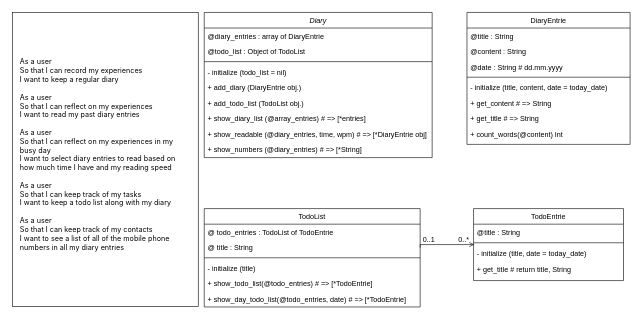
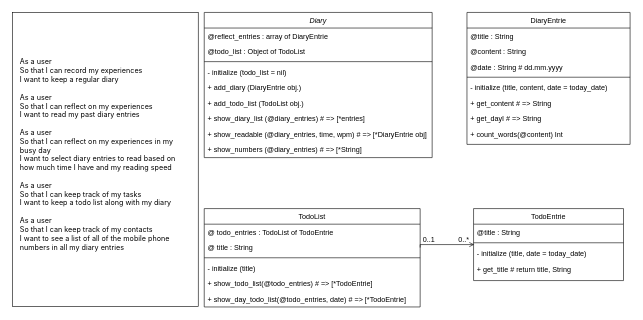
- <mxCell id="3" value="@diary_entries : array of DiaryEntrie&#10;" style="text;align=left;verticalAlign=top;spacingLeft=4;spacingRight=4;overflow=hidden;rotatable=0;points=[[0,0.5],[1,0.5]];portConstraint=eastwest;" parent="2" vertex="1"><mxGeometry y="26" width="380" height="26" as="geometry" /></mxCell>
+ <mxCell id="3" value="@reflect_entries : array of DiaryEntrie&#10;" style="text;align=left;verticalAlign=top;spacingLeft=4;spacingRight=4;overflow=hidden;rotatable=0;points=[[0,0.5],[1,0.5]];portConstraint=eastwest;" parent="2" vertex="1"><mxGeometry y="26" width="380" height="26" as="geometry" /></mxCell>
- <mxCell id="9" value="+ show_diary_list (@array_entries) # =&gt; [*entries]" style="text;align=left;verticalAlign=top;spacingLeft=4;spacingRight=4;overflow=hidden;rotatable=0;points=[[0,0.5],[1,0.5]];portConstraint=eastwest;" parent="2" vertex="1"><mxGeometry y="164" width="380" height="26" as="geometry" /></mxCell>
+ <mxCell id="9" value="+ show_diary_list (@diary_entries) # =&gt; [*entries]" style="text;align=left;verticalAlign=top;spacingLeft=4;spacingRight=4;overflow=hidden;rotatable=0;points=[[0,0.5],[1,0.5]];portConstraint=eastwest;" parent="2" vertex="1"><mxGeometry y="164" width="380" height="26" as="geometry" /></mxCell>
- <mxCell id="31" value="+ get_title # =&gt; String" style="text;align=left;verticalAlign=top;spacingLeft=4;spacingRight=4;overflow=hidden;rotatable=0;points=[[0,0.5],[1,0.5]];portConstraint=eastwest;" parent="24" vertex="1"><mxGeometry y="164" width="272" height="26" as="geometry" /></mxCell>
+ <mxCell id="31" value="+ get_dayI # =&gt; String" style="text;align=left;verticalAlign=top;spacingLeft=4;spacingRight=4;overflow=hidden;rotatable=0;points=[[0,0.5],[1,0.5]];portConstraint=eastwest;" parent="24" vertex="1"><mxGeometry y="164" width="272" height="26" as="geometry" /></mxCell>
